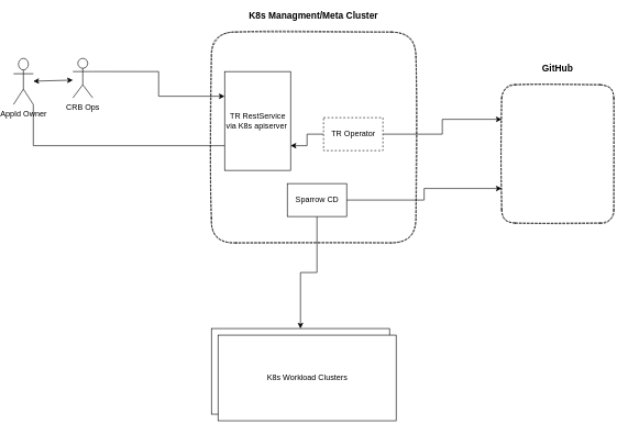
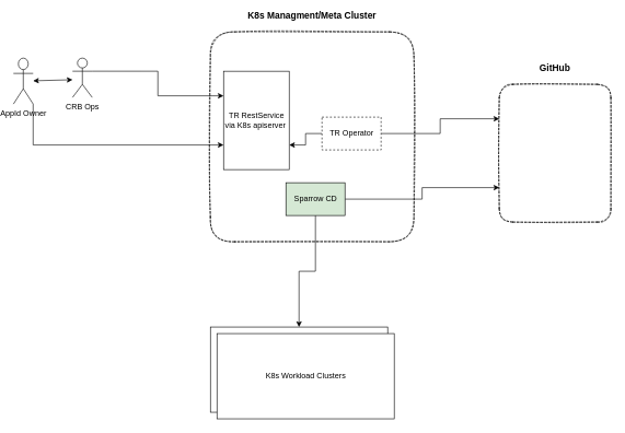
- <mxCell id="4" style="edgeStyle=orthogonalEdgeStyle;rounded=0;orthogonalLoop=1;jettySize=auto;html=1;exitX=1;exitY=1;exitDx=0;exitDy=0;exitPerimeter=0;entryX=0;entryY=0.75;entryDx=0;entryDy=0;endArrow=none;" edge="1" parent="1" source="5" target="10"><mxGeometry relative="1" as="geometry" /></mxCell>
+ <mxCell id="4" style="edgeStyle=orthogonalEdgeStyle;rounded=0;orthogonalLoop=1;jettySize=auto;html=1;exitX=1;exitY=1;exitDx=0;exitDy=0;exitPerimeter=0;entryX=0;entryY=0.75;entryDx=0;entryDy=0;" edge="1" parent="1" source="5" target="10"><mxGeometry relative="1" as="geometry" /></mxCell>
- <mxCell id="17" value="Sparrow CD" style="html=1;" vertex="1" parent="1"><mxGeometry x="435" y="250" width="90" height="50" as="geometry" /></mxCell>
+ <mxCell id="17" value="Sparrow CD" style="html=1;fillColor=#d5e8d4;" vertex="1" parent="1"><mxGeometry x="435" y="250" width="90" height="50" as="geometry" /></mxCell>
